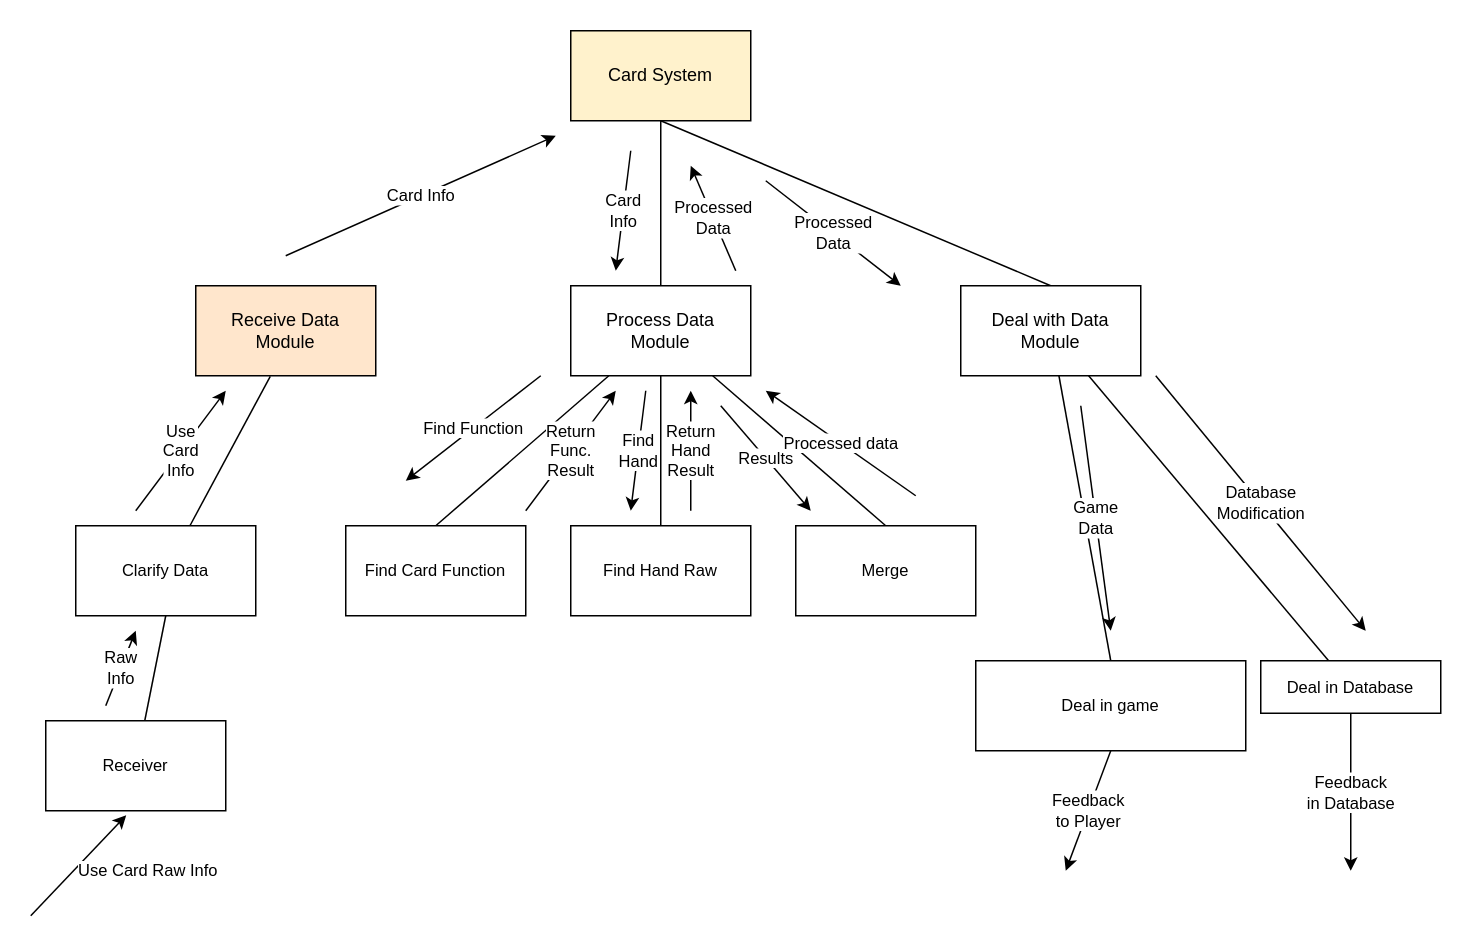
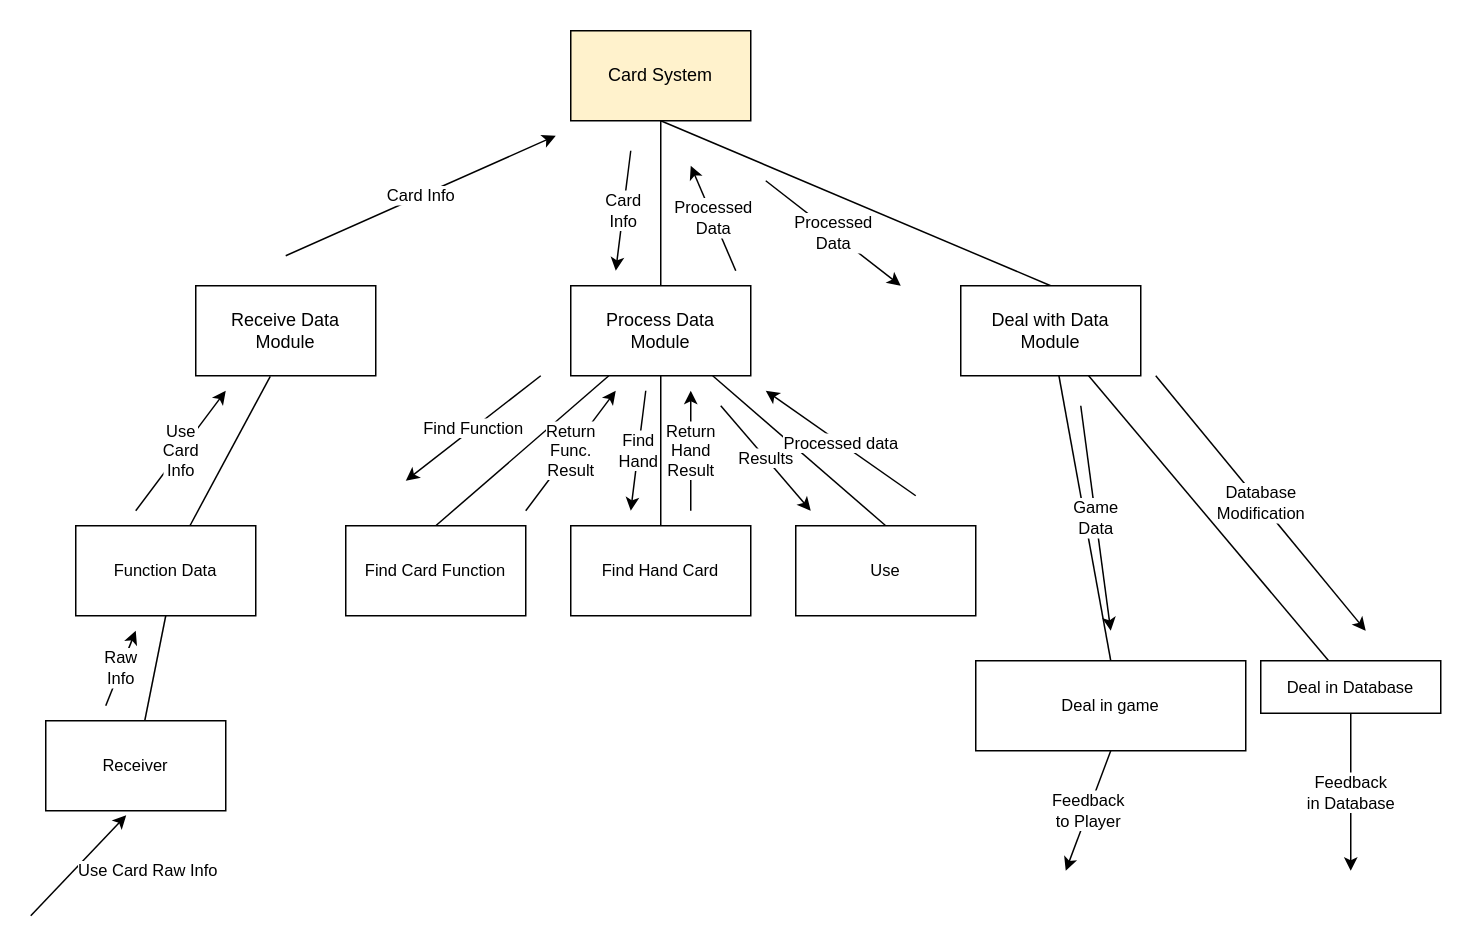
- <mxCell id="3" value="Receive Data&lt;div&gt;Module&lt;/div&gt;" style="rounded=0;whiteSpace=wrap;html=1;fillColor=#ffe6cc;" vertex="1" parent="1"><mxGeometry x="130" y="190" width="120" height="60" as="geometry" /></mxCell>
+ <mxCell id="3" value="Receive Data&lt;div&gt;Module&lt;/div&gt;" style="rounded=0;whiteSpace=wrap;html=1;" vertex="1" parent="1"><mxGeometry x="130" y="190" width="120" height="60" as="geometry" /></mxCell>
- <mxCell id="12" value="Clarify Data" style="rounded=0;whiteSpace=wrap;html=1;fontFamily=Helvetica;fontSize=11;fontColor=default;labelBackgroundColor=default;" vertex="1" parent="1"><mxGeometry x="50" y="350" width="120" height="60" as="geometry" /></mxCell>
+ <mxCell id="12" value="Function Data" style="rounded=0;whiteSpace=wrap;html=1;fontFamily=Helvetica;fontSize=11;fontColor=default;labelBackgroundColor=default;" vertex="1" parent="1"><mxGeometry x="50" y="350" width="120" height="60" as="geometry" /></mxCell>
- <mxCell id="16" value="Find Hand Raw" style="rounded=0;whiteSpace=wrap;html=1;fontFamily=Helvetica;fontSize=11;fontColor=default;labelBackgroundColor=default;" vertex="1" parent="1"><mxGeometry x="380" y="350" width="120" height="60" as="geometry" /></mxCell>
+ <mxCell id="16" value="Find Hand Card" style="rounded=0;whiteSpace=wrap;html=1;fontFamily=Helvetica;fontSize=11;fontColor=default;labelBackgroundColor=default;" vertex="1" parent="1"><mxGeometry x="380" y="350" width="120" height="60" as="geometry" /></mxCell>
- <mxCell id="17" value="Merge" style="rounded=0;whiteSpace=wrap;html=1;fontFamily=Helvetica;fontSize=11;fontColor=default;labelBackgroundColor=default;" vertex="1" parent="1"><mxGeometry x="530" y="350" width="120" height="60" as="geometry" /></mxCell>
+ <mxCell id="17" value="Use" style="rounded=0;whiteSpace=wrap;html=1;fontFamily=Helvetica;fontSize=11;fontColor=default;labelBackgroundColor=default;" vertex="1" parent="1"><mxGeometry x="530" y="350" width="120" height="60" as="geometry" /></mxCell>
